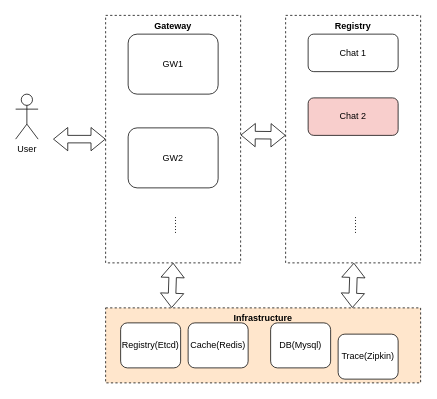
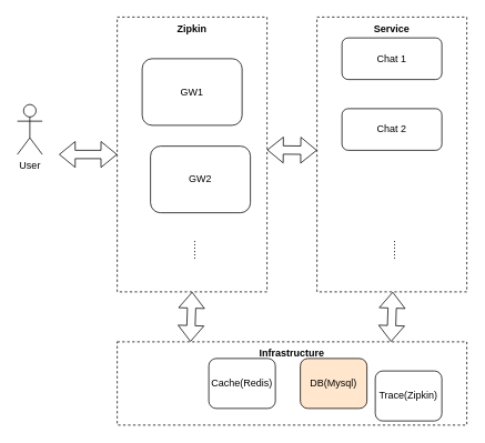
- <mxCell id="2" value="Gateway" style="rounded=0;whiteSpace=wrap;html=1;fontStyle=1;horizontal=1;verticalAlign=top;dashed=1;" vertex="1" parent="1"><mxGeometry x="140" y="20" width="180" height="330" as="geometry" /></mxCell>
+ <mxCell id="2" value="Zipkin" style="rounded=0;whiteSpace=wrap;html=1;fontStyle=1;horizontal=1;verticalAlign=top;dashed=1;" vertex="1" parent="1"><mxGeometry x="140" y="20" width="180" height="330" as="geometry" /></mxCell>
- <mxCell id="3" value="Registry" style="rounded=0;whiteSpace=wrap;html=1;fontStyle=1;horizontal=1;verticalAlign=top;dashed=1;" vertex="1" parent="1"><mxGeometry x="380" y="20" width="180" height="330" as="geometry" /></mxCell>
+ <mxCell id="3" value="Service" style="rounded=0;whiteSpace=wrap;html=1;fontStyle=1;horizontal=1;verticalAlign=top;dashed=1;" vertex="1" parent="1"><mxGeometry x="380" y="20" width="180" height="330" as="geometry" /></mxCell>
- <mxCell id="8" value="GW1" style="rounded=1;whiteSpace=wrap;html=1;" vertex="1" parent="1"><mxGeometry x="170" y="45" width="120" height="80" as="geometry" /></mxCell>
+ <mxCell id="8" value="GW1" style="rounded=1;whiteSpace=wrap;html=1;" vertex="1" parent="1"><mxGeometry x="170" y="70" width="120" height="80" as="geometry" /></mxCell>
- <mxCell id="12" value="Chat 2" style="rounded=1;whiteSpace=wrap;html=1;fillColor=#f8cecc;" vertex="1" parent="1"><mxGeometry x="410" y="130" width="120" height="50" as="geometry" /></mxCell>
+ <mxCell id="12" value="Chat 2" style="rounded=1;whiteSpace=wrap;html=1;" vertex="1" parent="1"><mxGeometry x="410" y="130" width="120" height="50" as="geometry" /></mxCell>
- <mxCell id="9" value="GW2" style="rounded=1;whiteSpace=wrap;html=1;" vertex="1" parent="1"><mxGeometry x="170" y="170" width="120" height="80" as="geometry" /></mxCell>
+ <mxCell id="9" value="GW2" style="rounded=1;whiteSpace=wrap;html=1;" vertex="1" parent="1"><mxGeometry x="180" y="175" width="120" height="80" as="geometry" /></mxCell>
- <mxCell id="5" value="Registry(Etcd)" style="rounded=1;whiteSpace=wrap;html=1;" vertex="1" parent="1"><mxGeometry x="160" y="430" width="80" height="60" as="geometry" /></mxCell>
- <mxCell id="4" value="Infrastructure" style="rounded=0;whiteSpace=wrap;html=1;fontStyle=1;horizontal=1;verticalAlign=top;dashed=1;fillColor=#ffe6cc;" vertex="1" parent="1"><mxGeometry x="140" y="410" width="420" height="100" as="geometry" /></mxCell>
+ <mxCell id="4" value="Infrastructure" style="rounded=0;whiteSpace=wrap;html=1;fontStyle=1;horizontal=1;verticalAlign=top;dashed=1;" vertex="1" parent="1"><mxGeometry x="140" y="410" width="420" height="100" as="geometry" /></mxCell>
- <mxCell id="7" value="DB(Mysql)" style="rounded=1;whiteSpace=wrap;html=1;" vertex="1" parent="1"><mxGeometry x="360" y="430" width="80" height="60" as="geometry" /></mxCell>
+ <mxCell id="7" value="DB(Mysql)" style="rounded=1;whiteSpace=wrap;html=1;fillColor=#ffe6cc;" vertex="1" parent="1"><mxGeometry x="360" y="430" width="80" height="60" as="geometry" /></mxCell>
